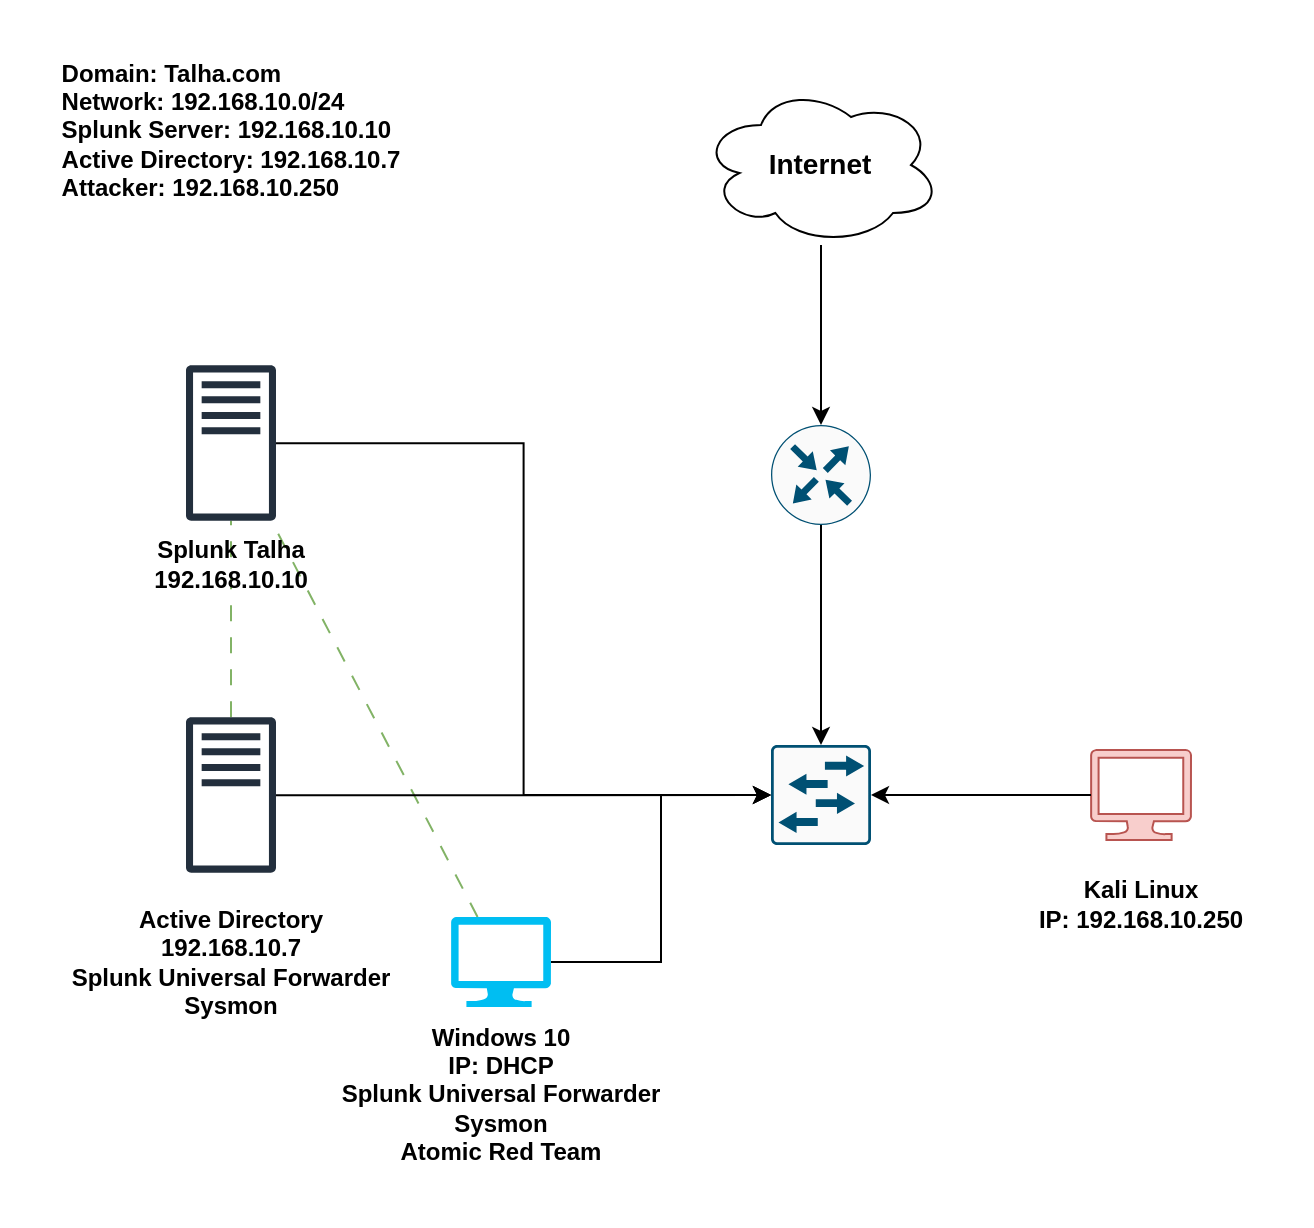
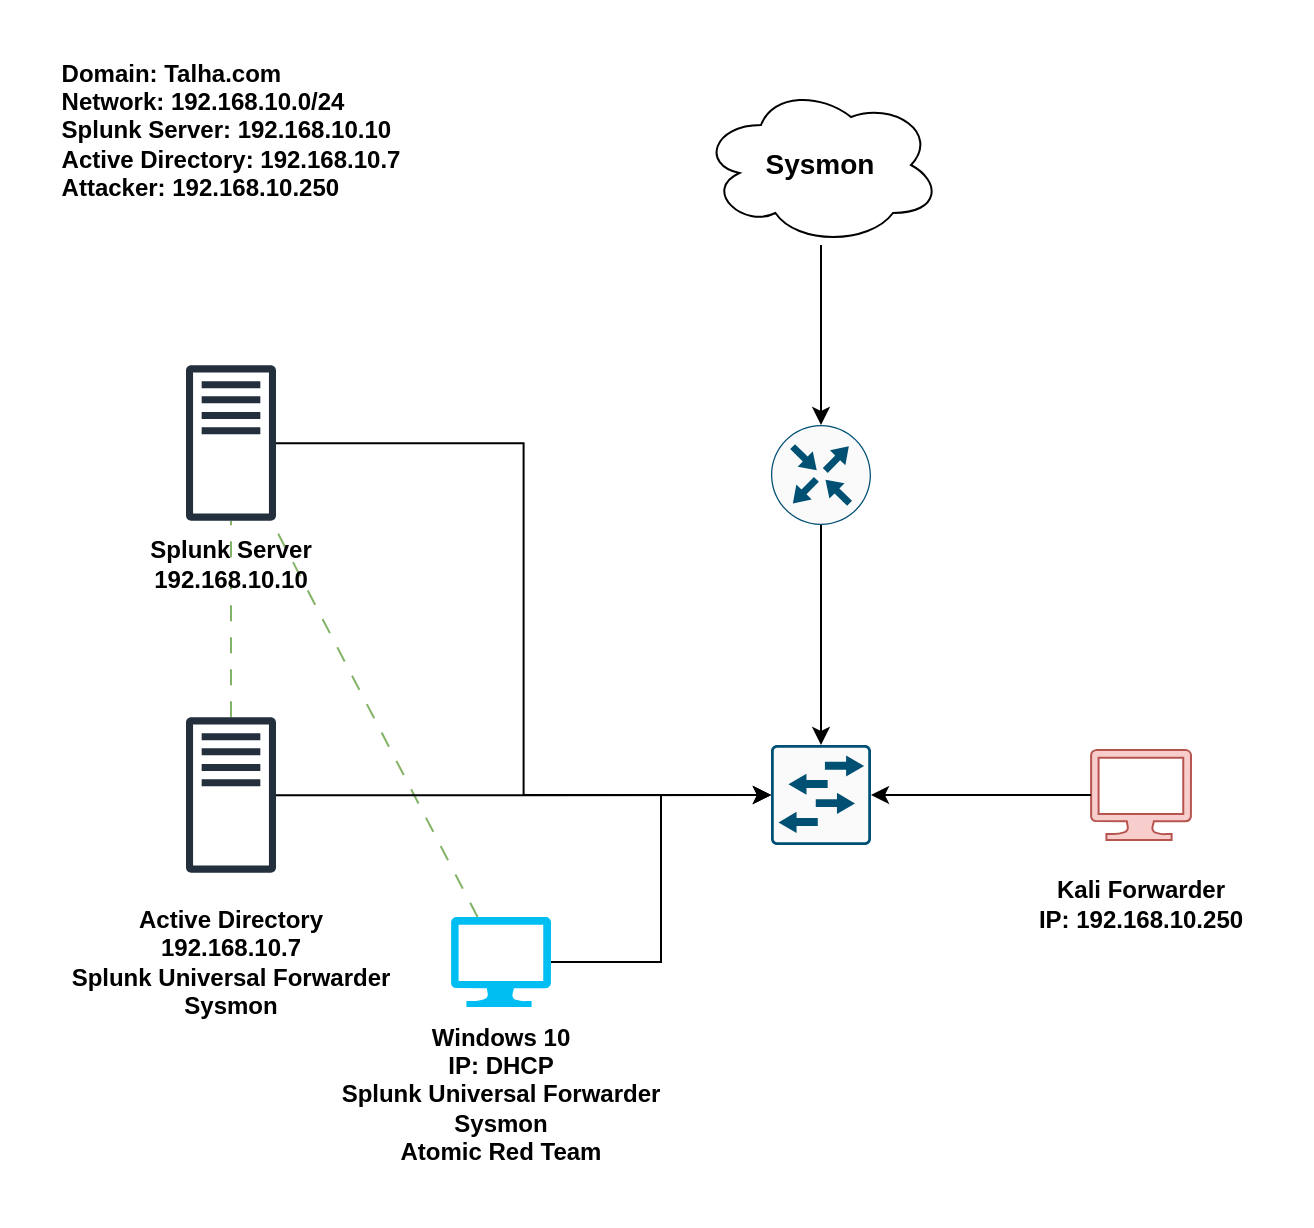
- <mxCell id="10" value="&lt;font style=&quot;font-size: 14px;&quot;&gt;&lt;b&gt;Internet&lt;/b&gt;&lt;/font&gt;" style="ellipse;shape=cloud;whiteSpace=wrap;html=1;" vertex="1" parent="1"><mxGeometry x="350" y="42" width="120" height="80" as="geometry" /></mxCell>
+ <mxCell id="10" value="&lt;font style=&quot;font-size: 14px;&quot;&gt;&lt;b&gt;Sysmon&lt;/b&gt;&lt;/font&gt;" style="ellipse;shape=cloud;whiteSpace=wrap;html=1;" vertex="1" parent="1"><mxGeometry x="350" y="42" width="120" height="80" as="geometry" /></mxCell>
- <mxCell id="18" value="&lt;b&gt;Splunk Talha&lt;/b&gt;&lt;div&gt;&lt;b&gt;192.168.10.10&lt;/b&gt;&lt;/div&gt;" style="text;html=1;align=center;verticalAlign=middle;resizable=0;points=[];autosize=1;strokeColor=none;fillColor=none;" vertex="1" parent="1"><mxGeometry x="65" y="262" width="100" height="40" as="geometry" /></mxCell>
+ <mxCell id="18" value="&lt;b&gt;Splunk Server&lt;/b&gt;&lt;div&gt;&lt;b&gt;192.168.10.10&lt;/b&gt;&lt;/div&gt;" style="text;html=1;align=center;verticalAlign=middle;resizable=0;points=[];autosize=1;strokeColor=none;fillColor=none;" vertex="1" parent="1"><mxGeometry x="65" y="262" width="100" height="40" as="geometry" /></mxCell>
- <mxCell id="21" value="&lt;b&gt;Kali Linux&lt;/b&gt;&lt;div&gt;&lt;b&gt;IP: 192.168.10.250&lt;/b&gt;&lt;/div&gt;" style="text;html=1;align=center;verticalAlign=middle;resizable=0;points=[];autosize=1;strokeColor=none;fillColor=none;" vertex="1" parent="1"><mxGeometry x="505" y="432" width="130" height="40" as="geometry" /></mxCell>
+ <mxCell id="21" value="&lt;b&gt;Kali Forwarder&lt;/b&gt;&lt;div&gt;&lt;b&gt;IP: 192.168.10.250&lt;/b&gt;&lt;/div&gt;" style="text;html=1;align=center;verticalAlign=middle;resizable=0;points=[];autosize=1;strokeColor=none;fillColor=none;" vertex="1" parent="1"><mxGeometry x="505" y="432" width="130" height="40" as="geometry" /></mxCell>
